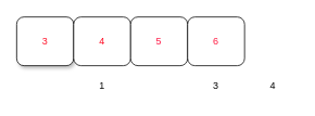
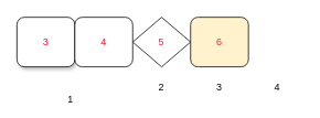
- <mxCell id="4" value="5" style="rounded=1;whiteSpace=wrap;html=1;fontColor=#FF1745;" vertex="1" parent="1"><mxGeometry x="160" y="20" width="70" height="60" as="geometry" /></mxCell>
+ <mxCell id="4" value="5" style="rhombus;whiteSpace=wrap;html=1;fontColor=#FF1745;" vertex="1" parent="1"><mxGeometry x="160" y="20" width="70" height="60" as="geometry" /></mxCell>
- <mxCell id="5" value="6" style="rounded=1;whiteSpace=wrap;html=1;fontColor=#FF1940;" vertex="1" parent="1"><mxGeometry x="230" y="20" width="70" height="60" as="geometry" /></mxCell>
+ <mxCell id="5" value="6" style="rounded=1;whiteSpace=wrap;html=1;fontColor=#FF1940;fillColor=#fff2cc;" vertex="1" parent="1"><mxGeometry x="230" y="20" width="70" height="60" as="geometry" /></mxCell>
- <mxCell id="9" value="1" style="text;html=1;strokeColor=none;fillColor=none;align=center;verticalAlign=middle;whiteSpace=wrap;rounded=0;" vertex="1" parent="1"><mxGeometry x="95" y="90" width="60" height="30" as="geometry" /></mxCell>
+ <mxCell id="9" value="1" style="text;html=1;strokeColor=none;fillColor=none;align=center;verticalAlign=middle;whiteSpace=wrap;rounded=0;" vertex="1" parent="1"><mxGeometry x="55" y="105" width="60" height="30" as="geometry" /></mxCell>
+ <mxCell id="8" value="2" style="text;html=1;strokeColor=none;fillColor=none;align=center;verticalAlign=middle;whiteSpace=wrap;rounded=0;" vertex="1" parent="1"><mxGeometry x="165" y="90" width="60" height="30" as="geometry" /></mxCell>
